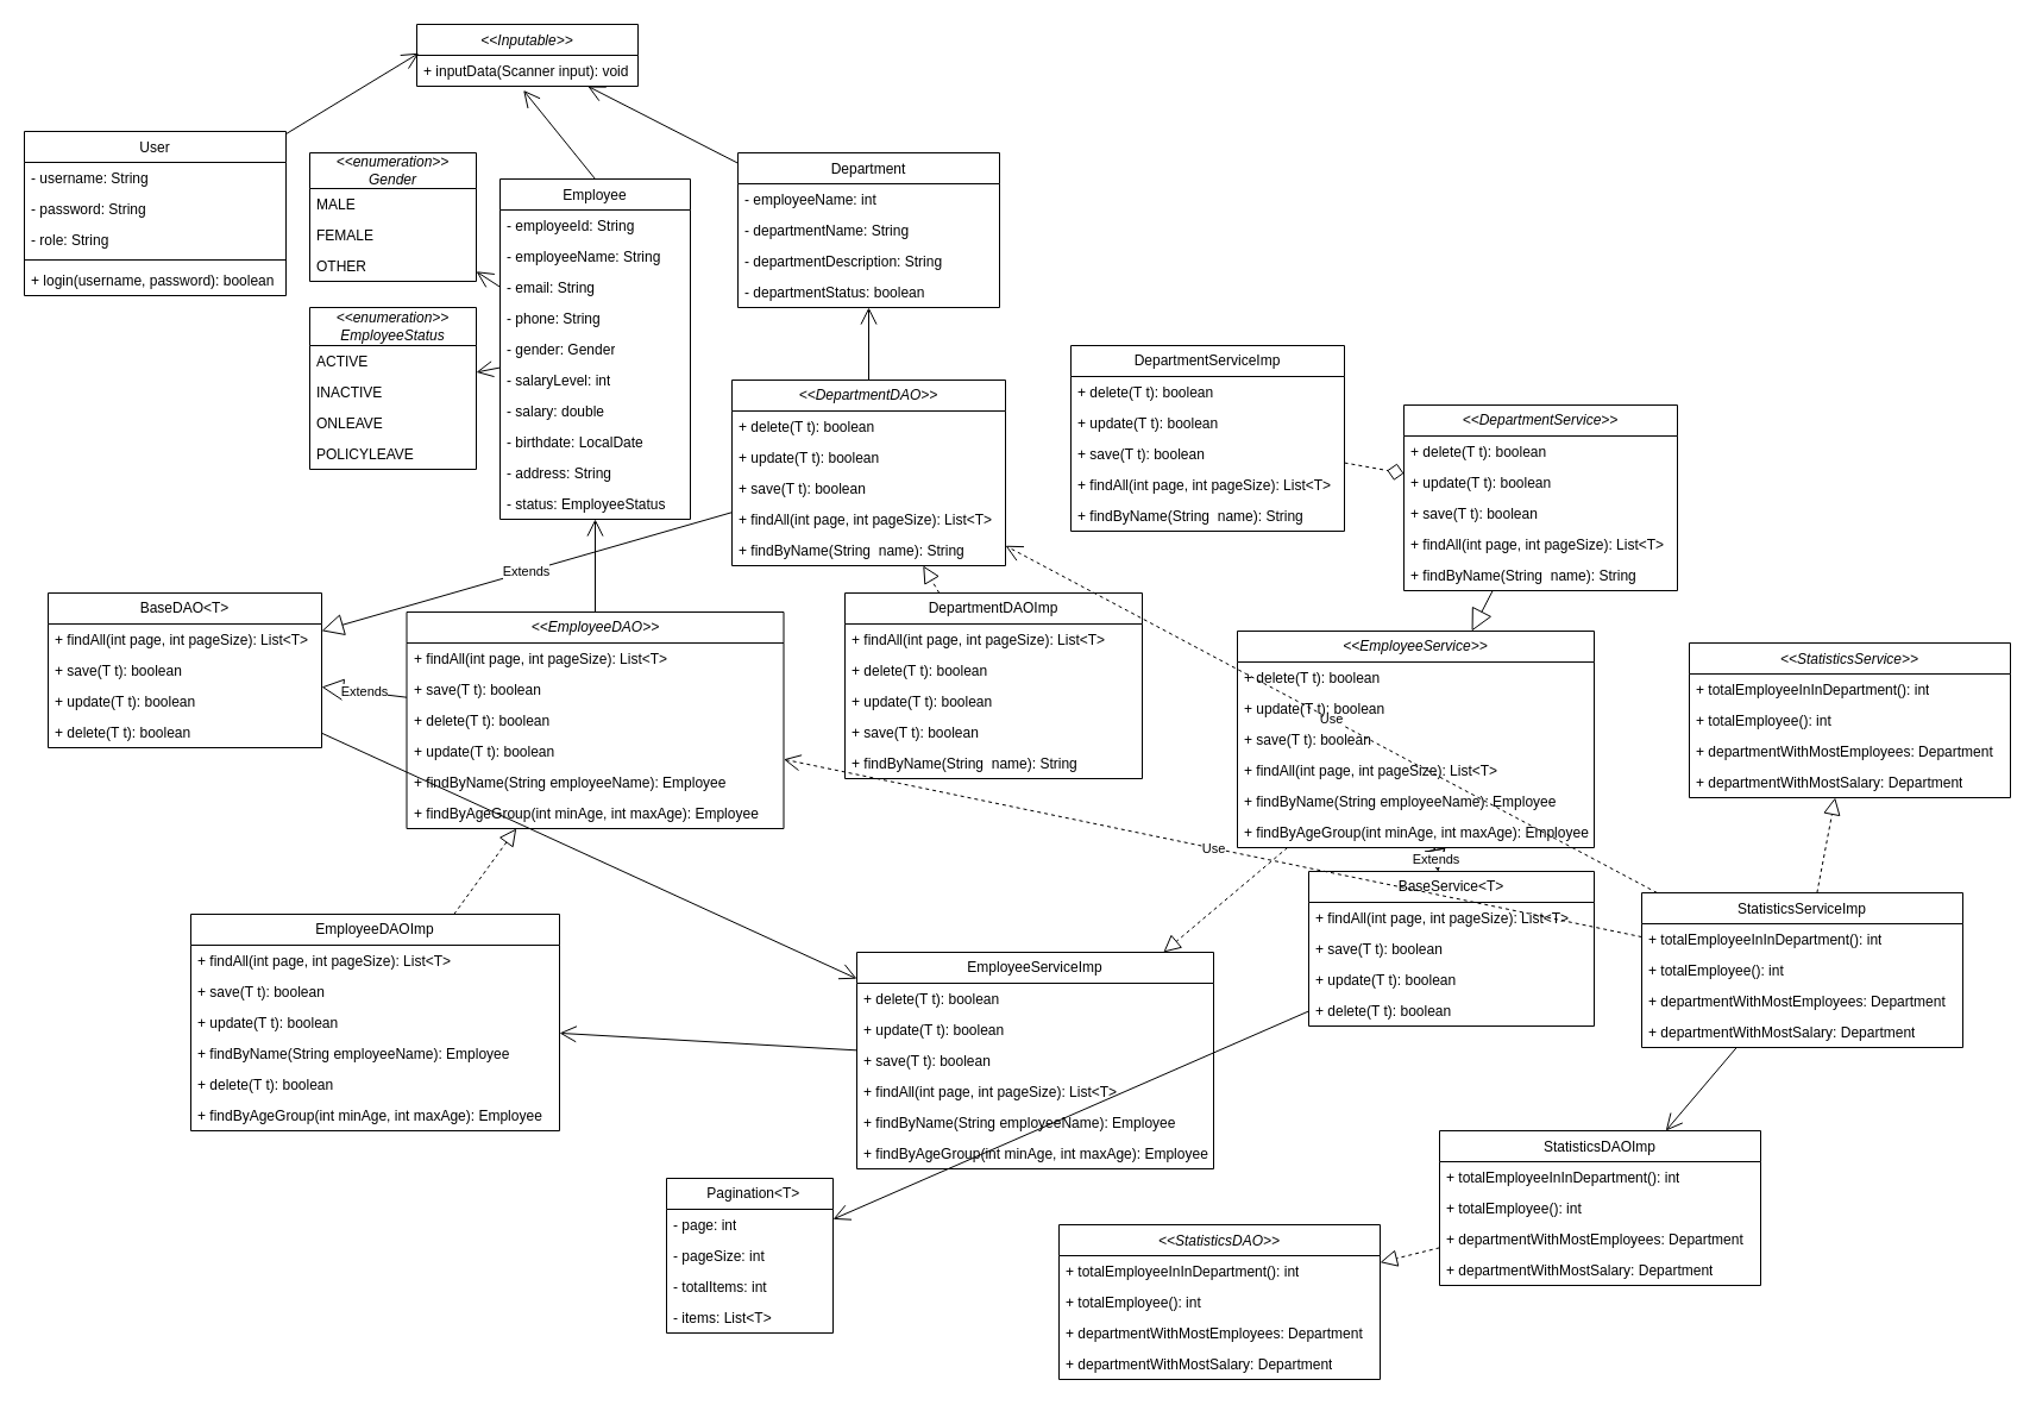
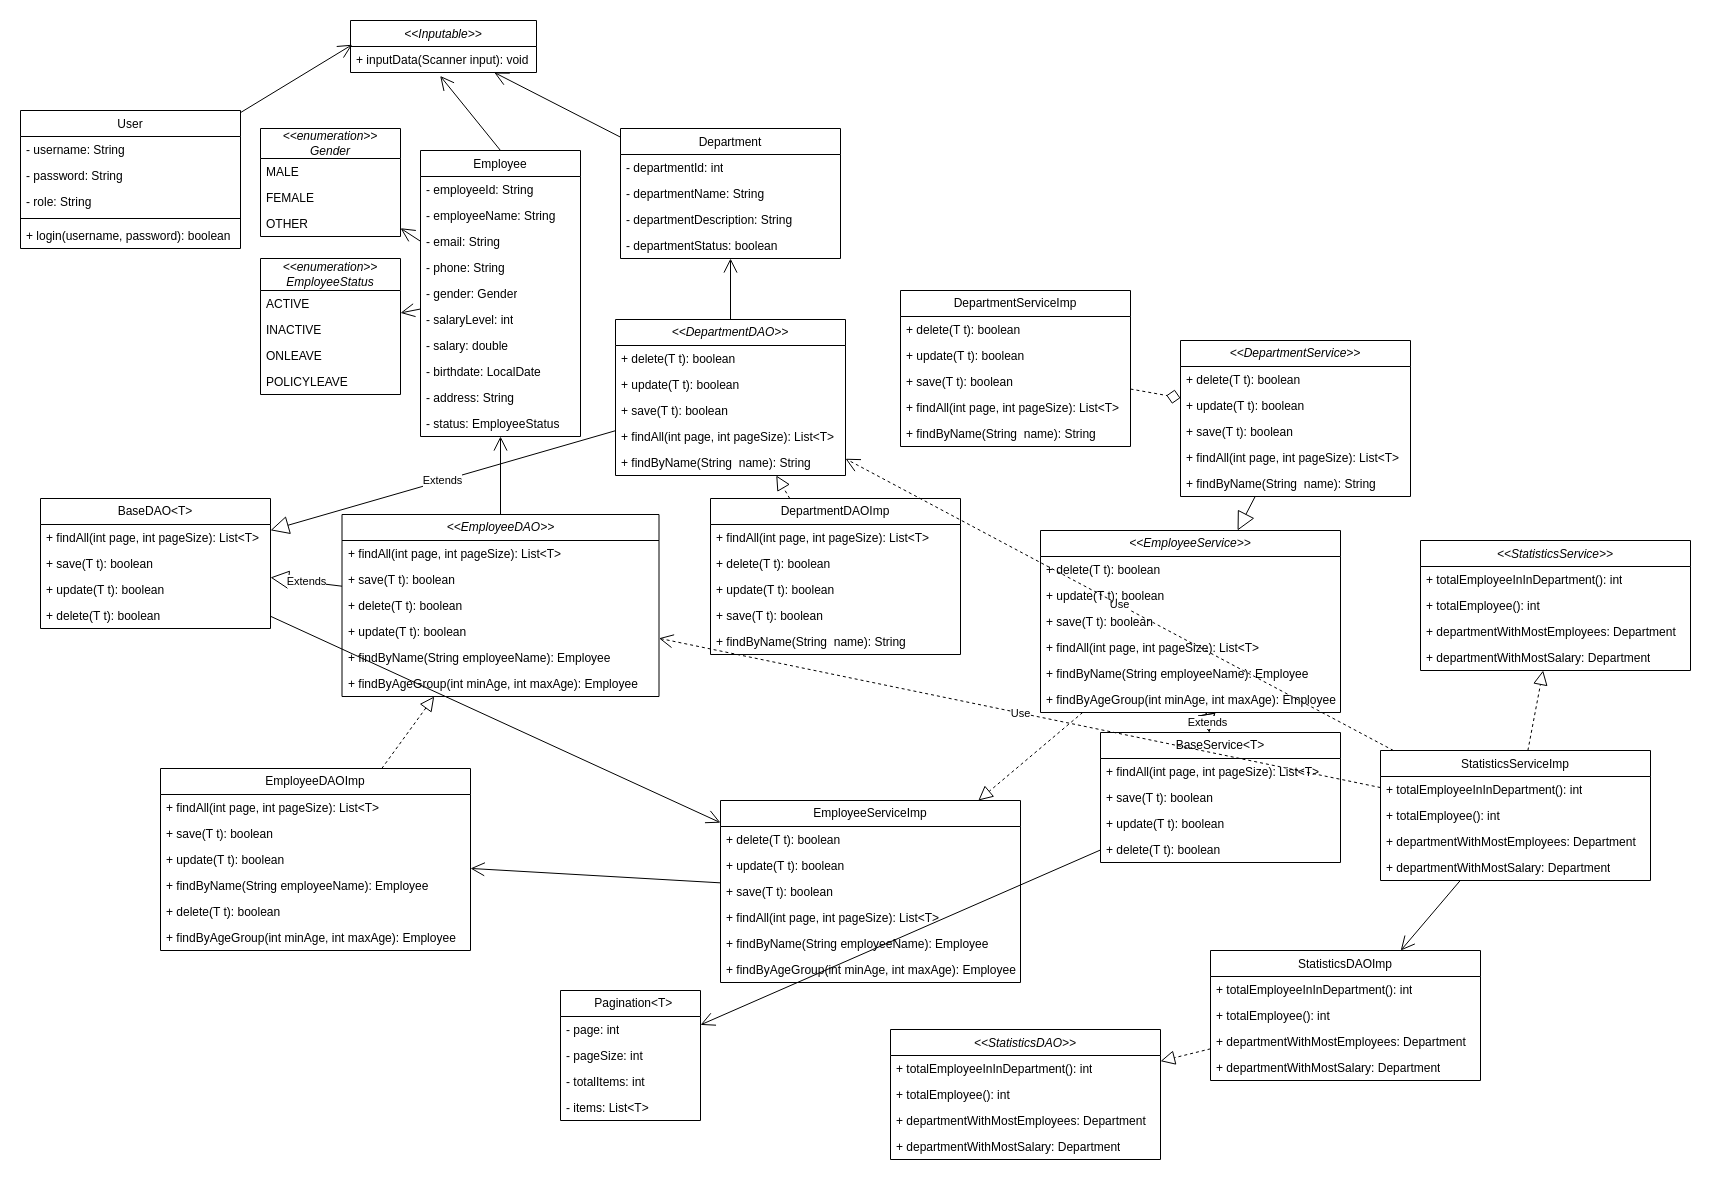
- <mxCell id="29" value="- employeeName: int" style="text;strokeColor=none;fillColor=none;align=left;verticalAlign=top;spacingLeft=4;spacingRight=4;overflow=hidden;rotatable=0;points=[[0,0.5],[1,0.5]];portConstraint=eastwest;whiteSpace=wrap;html=1;" parent="28" vertex="1"><mxGeometry y="26" width="220" height="26" as="geometry" /></mxCell>
+ <mxCell id="29" value="- departmentId: int" style="text;strokeColor=none;fillColor=none;align=left;verticalAlign=top;spacingLeft=4;spacingRight=4;overflow=hidden;rotatable=0;points=[[0,0.5],[1,0.5]];portConstraint=eastwest;whiteSpace=wrap;html=1;" parent="28" vertex="1"><mxGeometry y="26" width="220" height="26" as="geometry" /></mxCell>
